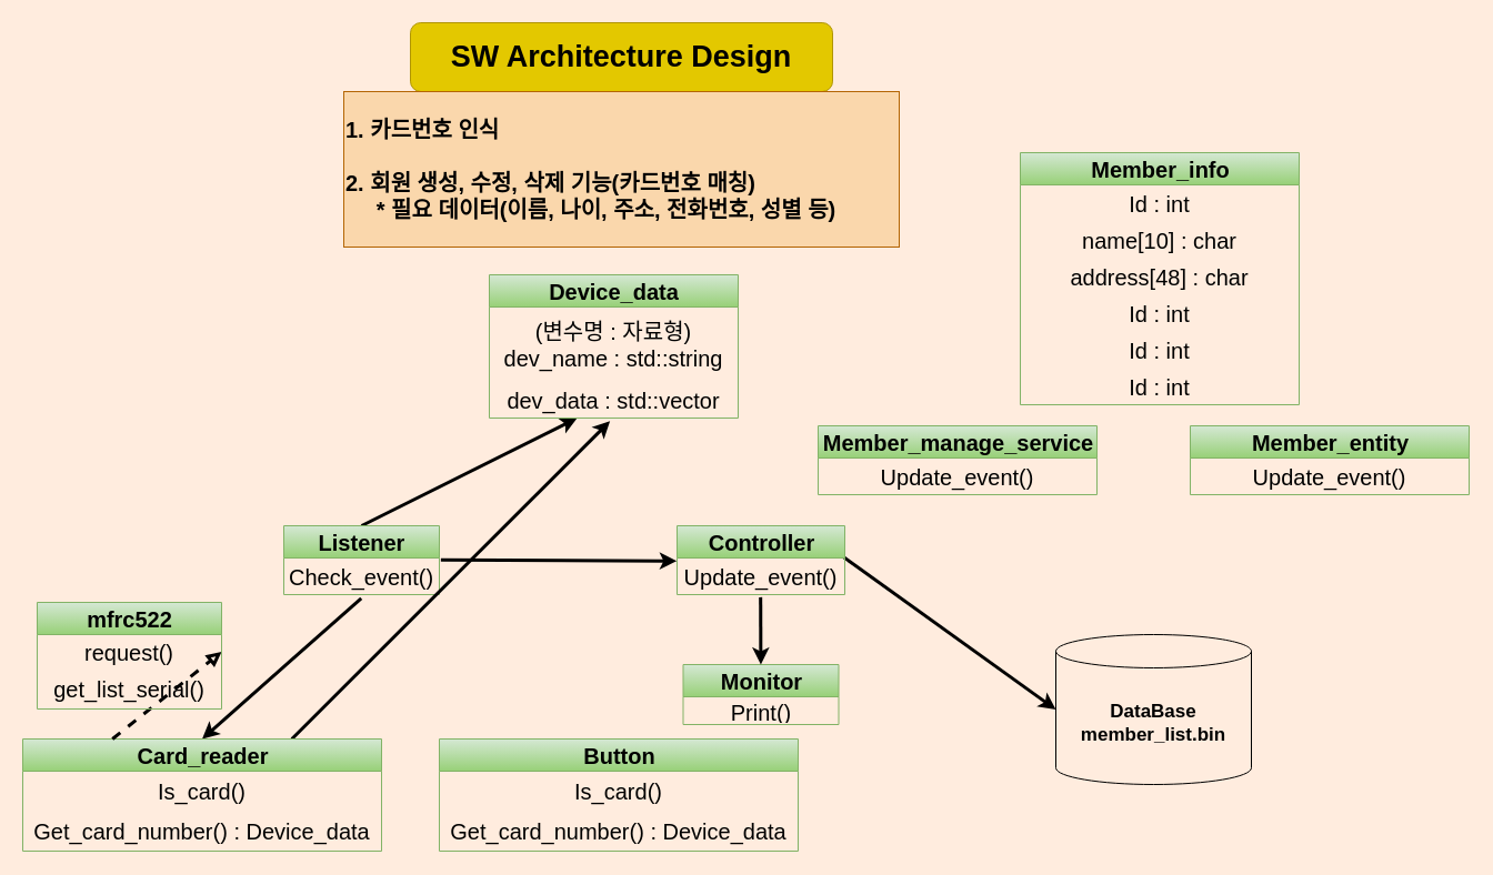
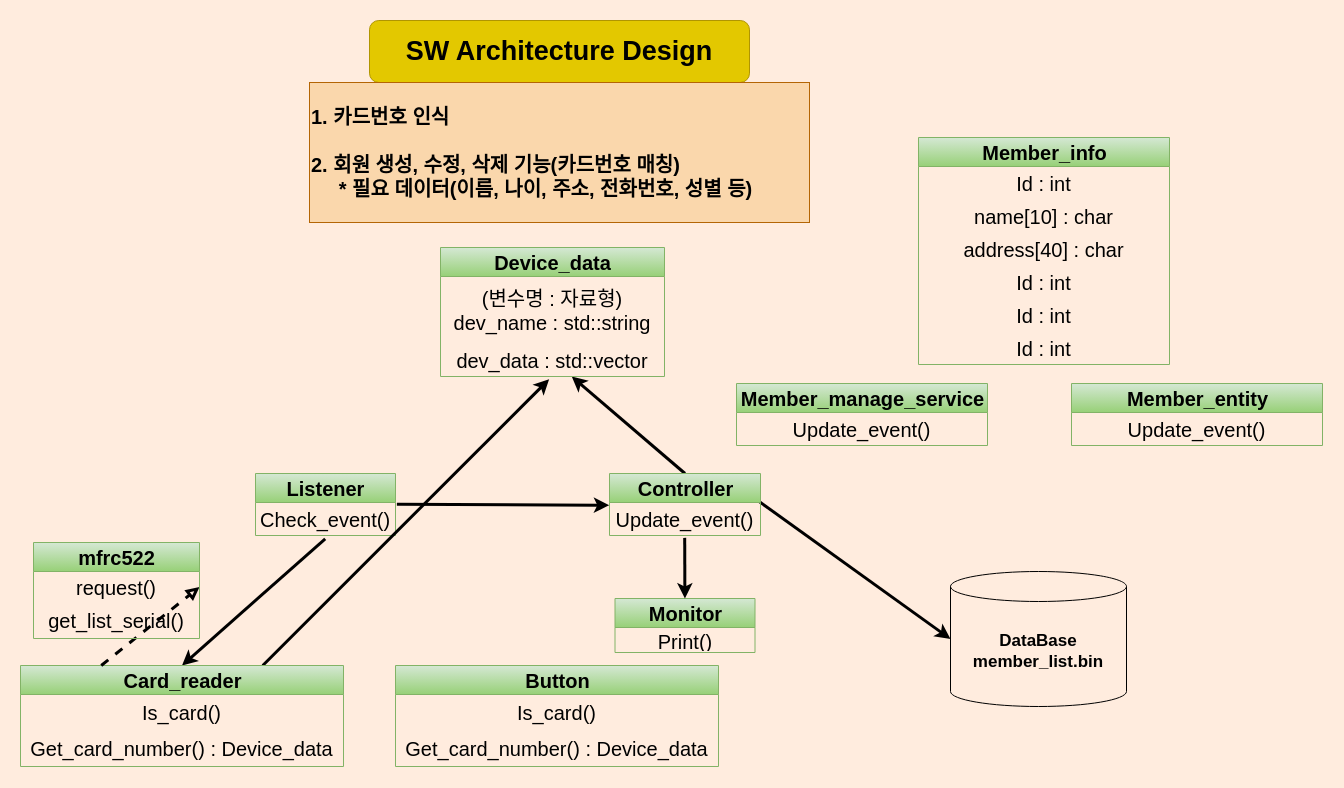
- <mxCell id="35" value="address[48] : char" style="text;html=1;strokeColor=none;fillColor=none;align=center;verticalAlign=middle;spacingLeft=4;spacingRight=4;overflow=hidden;rotatable=0;points=[[0,0.5],[1,0.5]];portConstraint=eastwest;fontSize=20;fontColor=#000000;" vertex="1" parent="32"><mxGeometry y="95" width="251" height="33" as="geometry" /></mxCell>
+ <mxCell id="35" value="address[40] : char" style="text;html=1;strokeColor=none;fillColor=none;align=center;verticalAlign=middle;spacingLeft=4;spacingRight=4;overflow=hidden;rotatable=0;points=[[0,0.5],[1,0.5]];portConstraint=eastwest;fontSize=20;fontColor=#000000;" vertex="1" parent="32"><mxGeometry y="95" width="251" height="33" as="geometry" /></mxCell>
- <mxCell id="5" style="edgeStyle=none;rounded=0;html=1;exitX=0.5;exitY=0;exitDx=0;exitDy=0;fontSize=20;fontColor=#000000;strokeColor=#000000;strokeWidth=3;" parent="1" source="6" target="22" edge="1"><mxGeometry relative="1" as="geometry" /></mxCell>
+ <mxCell id="15" style="edgeStyle=none;rounded=0;html=1;exitX=0.5;exitY=0;exitDx=0;exitDy=0;fontSize=20;fontColor=#000000;strokeColor=#000000;strokeWidth=3;" parent="1" source="17" target="22" edge="1"><mxGeometry relative="1" as="geometry" /></mxCell>
